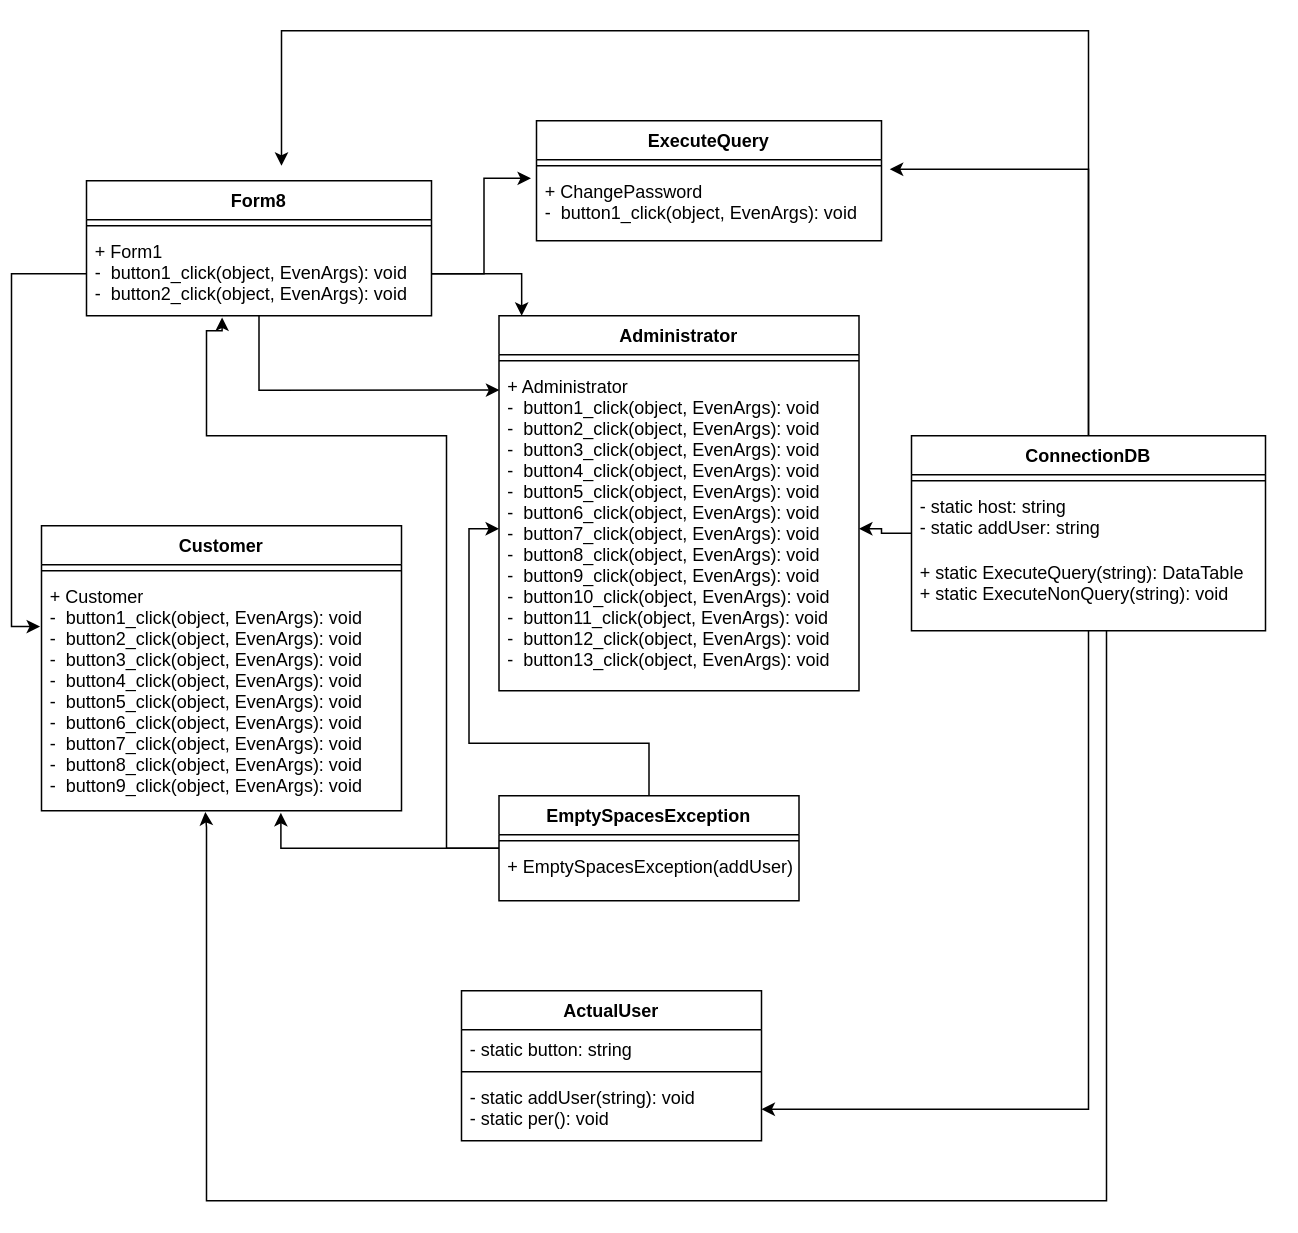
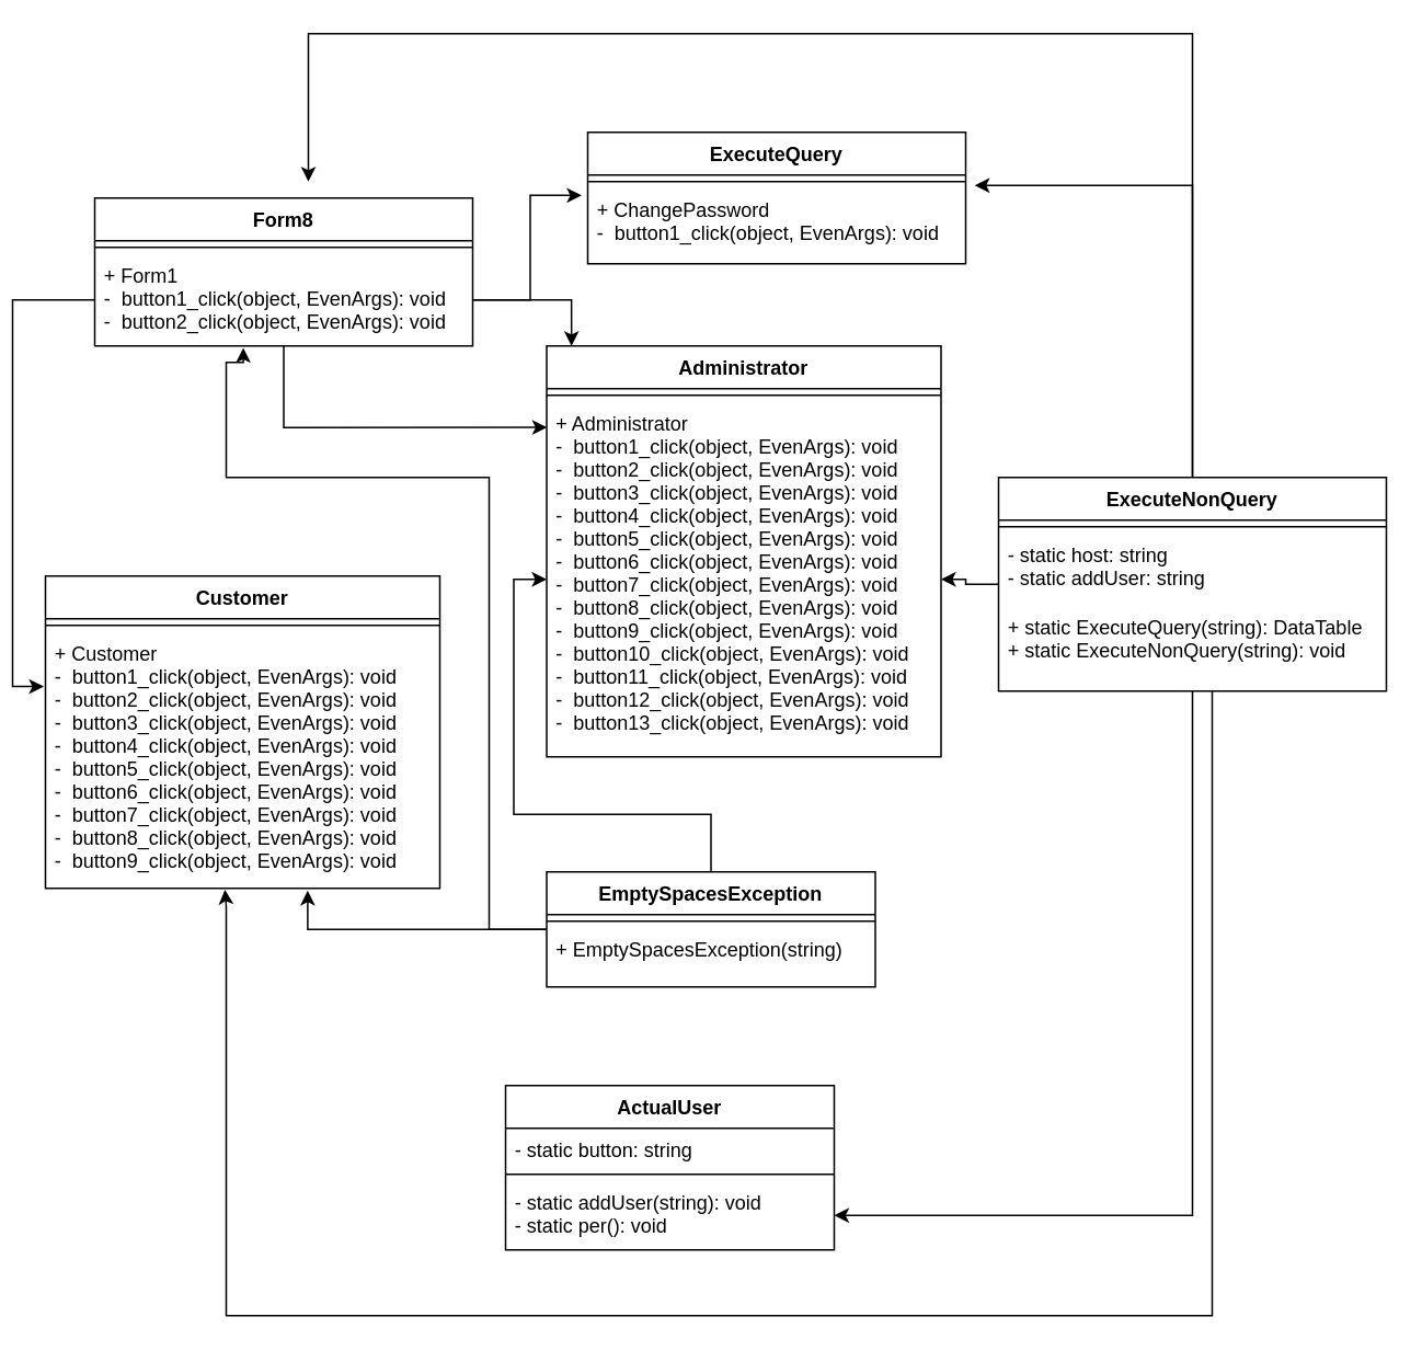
- <mxCell id="11" value="ConnectionDB" style="swimlane;fontStyle=1;align=center;verticalAlign=top;childLayout=stackLayout;horizontal=1;startSize=26;horizontalStack=0;resizeParent=1;resizeParentMax=0;resizeLast=0;collapsible=1;marginBottom=0;" vertex="1" parent="1"><mxGeometry x="600" y="290" width="236" height="130" as="geometry" /></mxCell>
+ <mxCell id="11" value="ExecuteNonQuery" style="swimlane;fontStyle=1;align=center;verticalAlign=top;childLayout=stackLayout;horizontal=1;startSize=26;horizontalStack=0;resizeParent=1;resizeParentMax=0;resizeLast=0;collapsible=1;marginBottom=0;" vertex="1" parent="1"><mxGeometry x="600" y="290" width="236" height="130" as="geometry" /></mxCell>
- <mxCell id="31" value="+ EmptySpacesException(addUser)" style="text;strokeColor=none;fillColor=none;align=left;verticalAlign=top;spacingLeft=4;spacingRight=4;overflow=hidden;rotatable=0;points=[[0,0.5],[1,0.5]];portConstraint=eastwest;" vertex="1" parent="29"><mxGeometry y="34" width="200" height="36" as="geometry" /></mxCell>
+ <mxCell id="31" value="+ EmptySpacesException(string)" style="text;strokeColor=none;fillColor=none;align=left;verticalAlign=top;spacingLeft=4;spacingRight=4;overflow=hidden;rotatable=0;points=[[0,0.5],[1,0.5]];portConstraint=eastwest;" vertex="1" parent="29"><mxGeometry y="34" width="200" height="36" as="geometry" /></mxCell>
